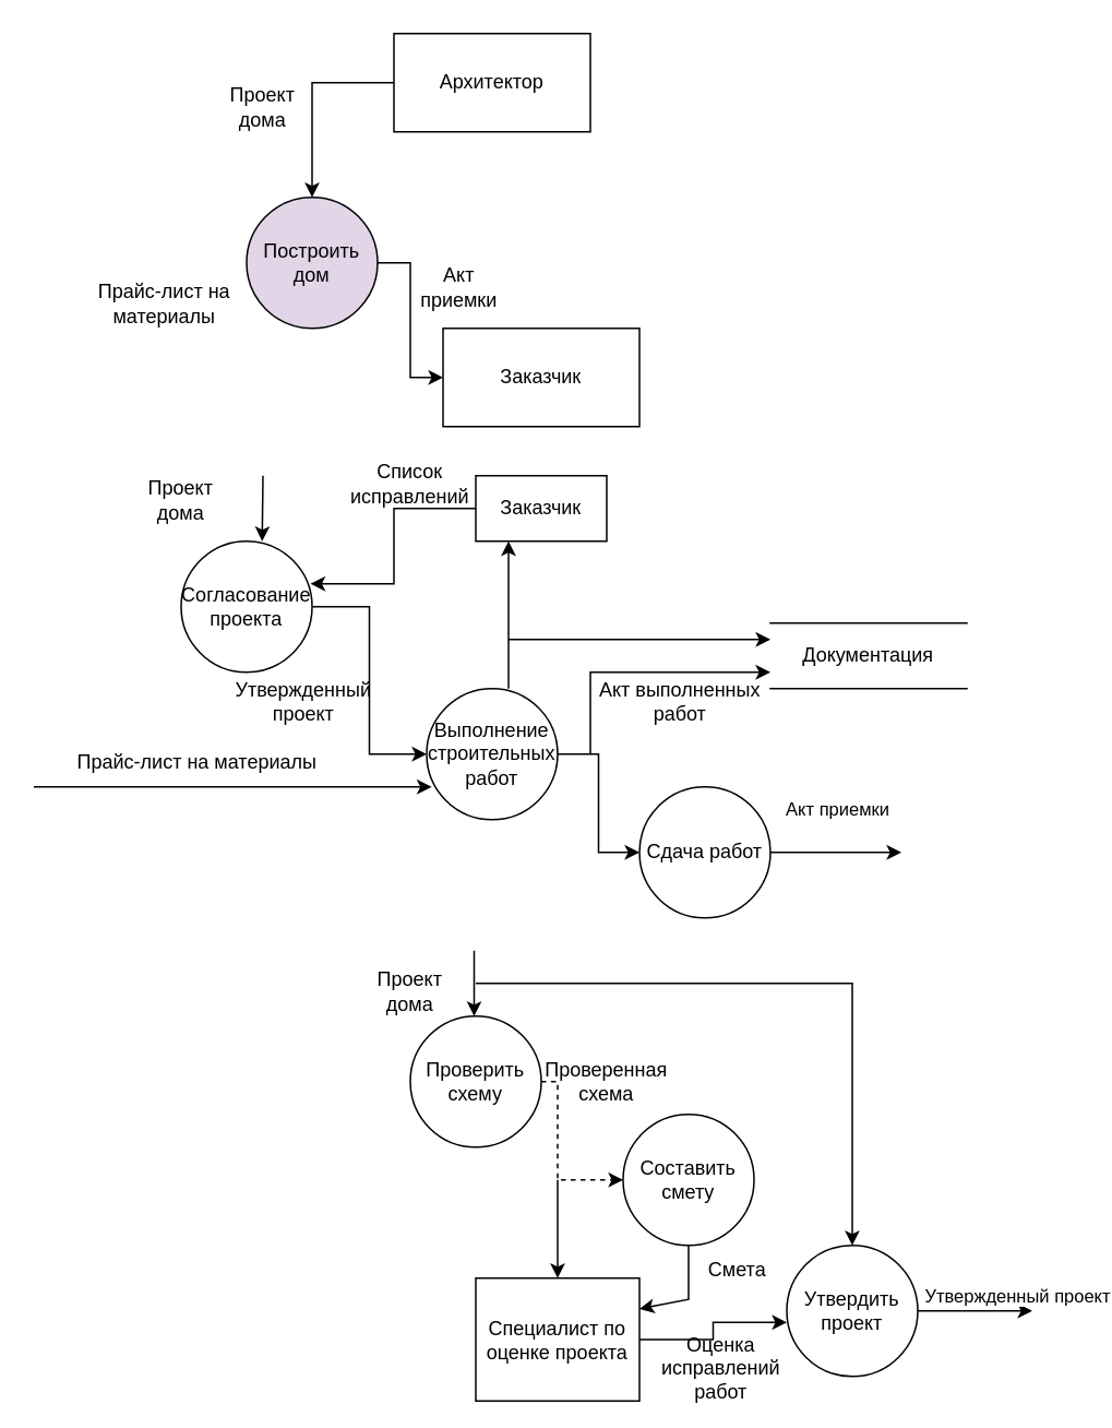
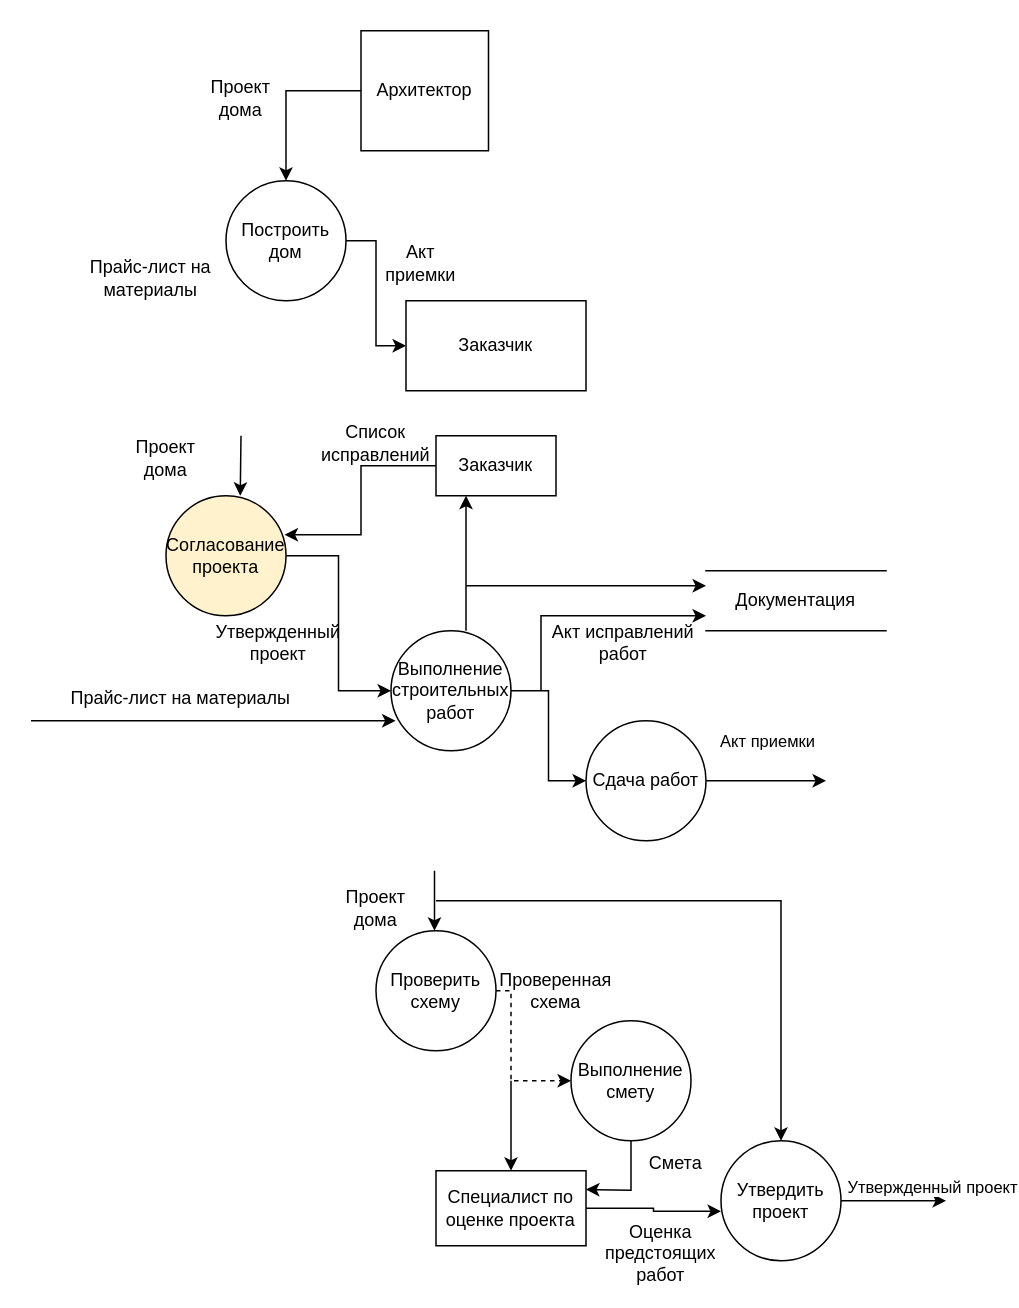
- <mxCell id="5" value="Архитектор" style="rounded=0;whiteSpace=wrap;html=1;" vertex="1" parent="1"><mxGeometry x="240" y="20" width="120" height="60" as="geometry" /></mxCell>
+ <mxCell id="5" value="Архитектор" style="rounded=0;whiteSpace=wrap;html=1;" vertex="1" parent="1"><mxGeometry x="240" y="20" width="85" height="80" as="geometry" /></mxCell>
- <mxCell id="3" value="Построить дом" style="ellipse;whiteSpace=wrap;html=1;aspect=fixed;fillColor=#e1d5e7;" vertex="1" parent="1"><mxGeometry x="150" y="120" width="80" height="80" as="geometry" /></mxCell>
+ <mxCell id="3" value="Построить дом" style="ellipse;whiteSpace=wrap;html=1;aspect=fixed;" vertex="1" parent="1"><mxGeometry x="150" y="120" width="80" height="80" as="geometry" /></mxCell>
- <mxCell id="8" value="Согласование проекта" style="ellipse;whiteSpace=wrap;html=1;aspect=fixed;" vertex="1" parent="1"><mxGeometry x="110" y="330" width="80" height="80" as="geometry" /></mxCell>
+ <mxCell id="8" value="Согласование проекта" style="ellipse;whiteSpace=wrap;html=1;aspect=fixed;fillColor=#fff2cc;" vertex="1" parent="1"><mxGeometry x="110" y="330" width="80" height="80" as="geometry" /></mxCell>
- <mxCell id="17" value="Акт выполненных работ" style="text;html=1;strokeColor=none;fillColor=none;align=center;verticalAlign=middle;whiteSpace=wrap;rounded=0;" vertex="1" parent="1"><mxGeometry x="360" y="412.5" width="110" height="30" as="geometry" /></mxCell>
+ <mxCell id="17" value="Акт исправлений работ" style="text;html=1;strokeColor=none;fillColor=none;align=center;verticalAlign=middle;whiteSpace=wrap;rounded=0;" vertex="1" parent="1"><mxGeometry x="360" y="412.5" width="110" height="30" as="geometry" /></mxCell>
- <mxCell id="29" value="Составить смету" style="ellipse;whiteSpace=wrap;html=1;aspect=fixed;" vertex="1" parent="1"><mxGeometry x="380" y="680" width="80" height="80" as="geometry" /></mxCell>
+ <mxCell id="29" value="Выполнение смету" style="ellipse;whiteSpace=wrap;html=1;aspect=fixed;" vertex="1" parent="1"><mxGeometry x="380" y="680" width="80" height="80" as="geometry" /></mxCell>
- <mxCell id="31" value="Специалист по оценке проекта" style="rounded=0;whiteSpace=wrap;html=1;" vertex="1" parent="1"><mxGeometry x="290" y="780" width="100" height="75" as="geometry" /></mxCell>
+ <mxCell id="31" value="Специалист по оценке проекта" style="rounded=0;whiteSpace=wrap;html=1;" vertex="1" parent="1"><mxGeometry x="290" y="780" width="100" height="50" as="geometry" /></mxCell>
- <mxCell id="39" value="Оценка исправлений работ" style="text;html=1;strokeColor=none;fillColor=none;align=center;verticalAlign=middle;whiteSpace=wrap;rounded=0;" vertex="1" parent="1"><mxGeometry x="410" y="820" width="60" height="30" as="geometry" /></mxCell>
+ <mxCell id="39" value="Оценка предстоящих работ" style="text;html=1;strokeColor=none;fillColor=none;align=center;verticalAlign=middle;whiteSpace=wrap;rounded=0;" vertex="1" parent="1"><mxGeometry x="410" y="820" width="60" height="30" as="geometry" /></mxCell>
